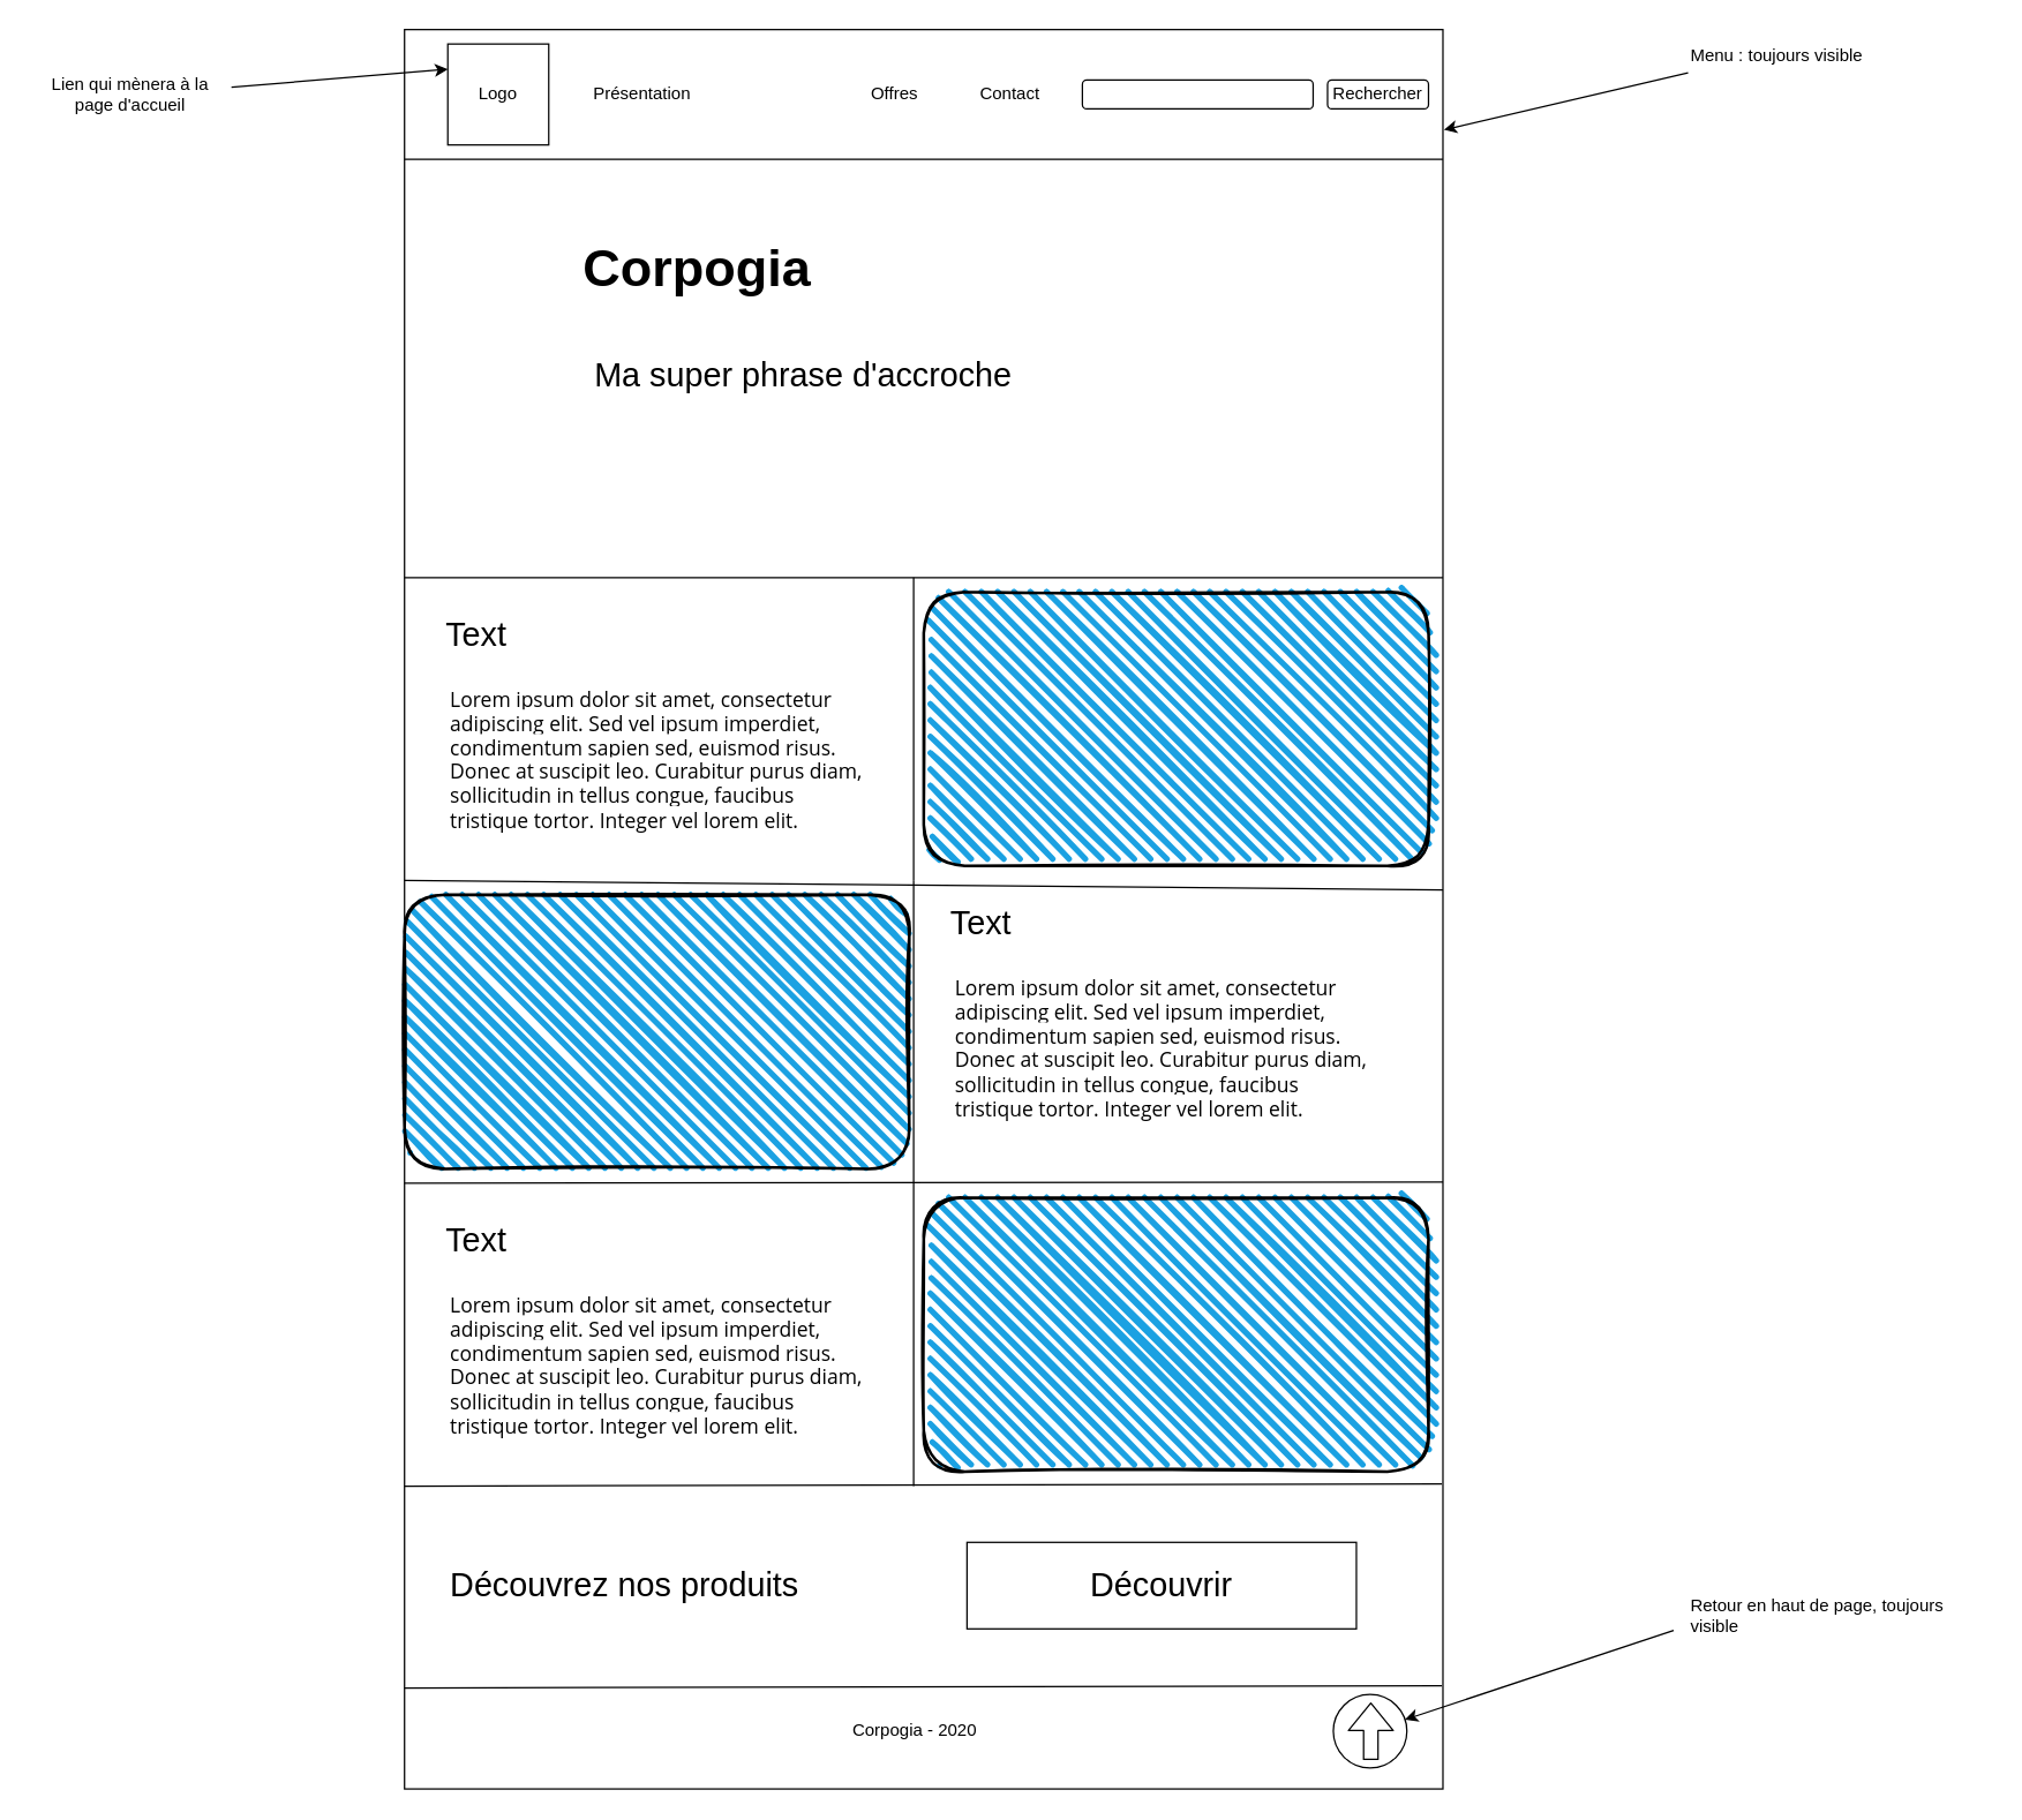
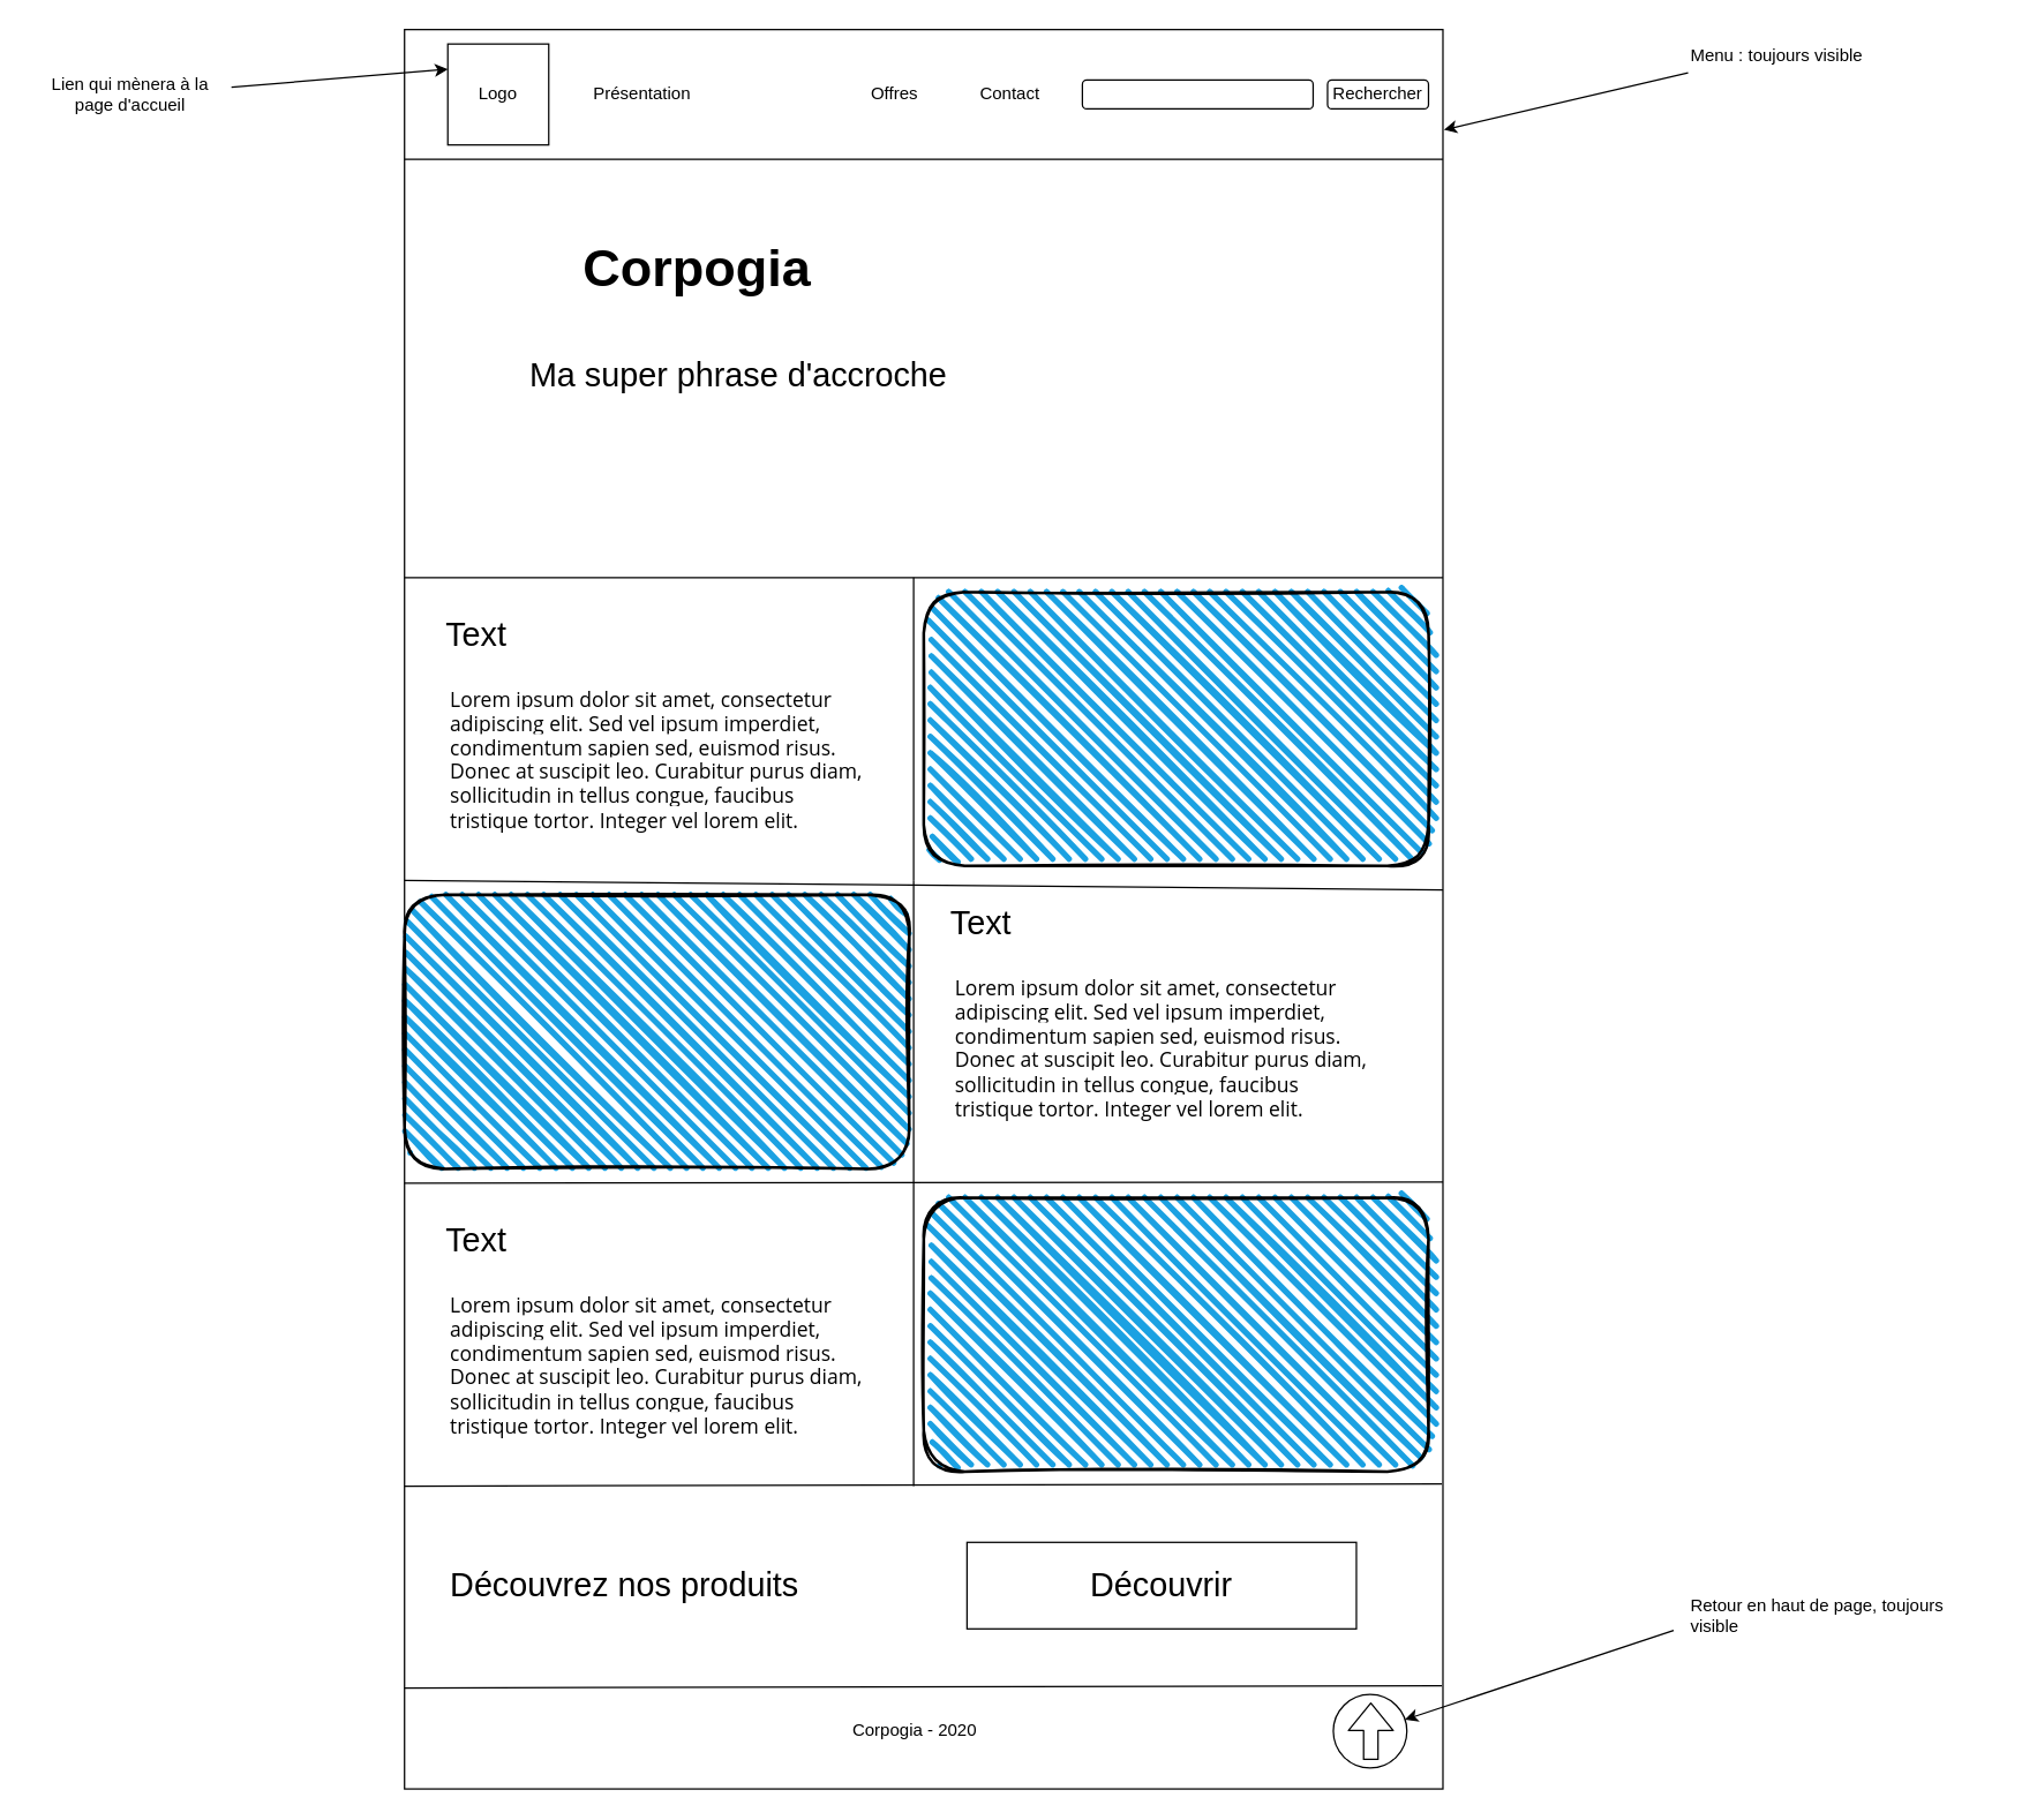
- <mxCell id="16" value="Ma super phrase d'accroche" style="text;html=1;strokeColor=none;fillColor=none;align=left;verticalAlign=middle;whiteSpace=wrap;rounded=0;fontSize=23;" vertex="1" parent="1"><mxGeometry x="410" y="240" width="310" height="40" as="geometry" /></mxCell>
+ <mxCell id="16" value="Ma super phrase d'accroche" style="text;html=1;strokeColor=none;fillColor=none;align=left;verticalAlign=middle;whiteSpace=wrap;rounded=0;fontSize=23;" vertex="1" parent="1"><mxGeometry x="365" y="240" width="310" height="40" as="geometry" /></mxCell>
